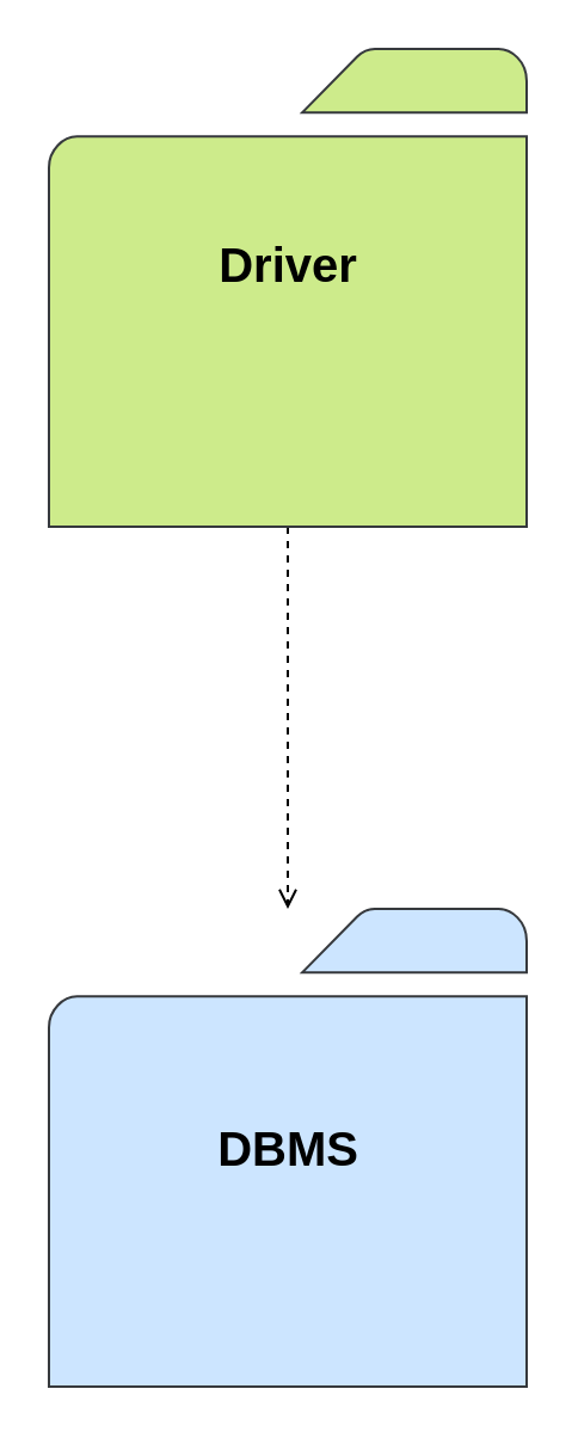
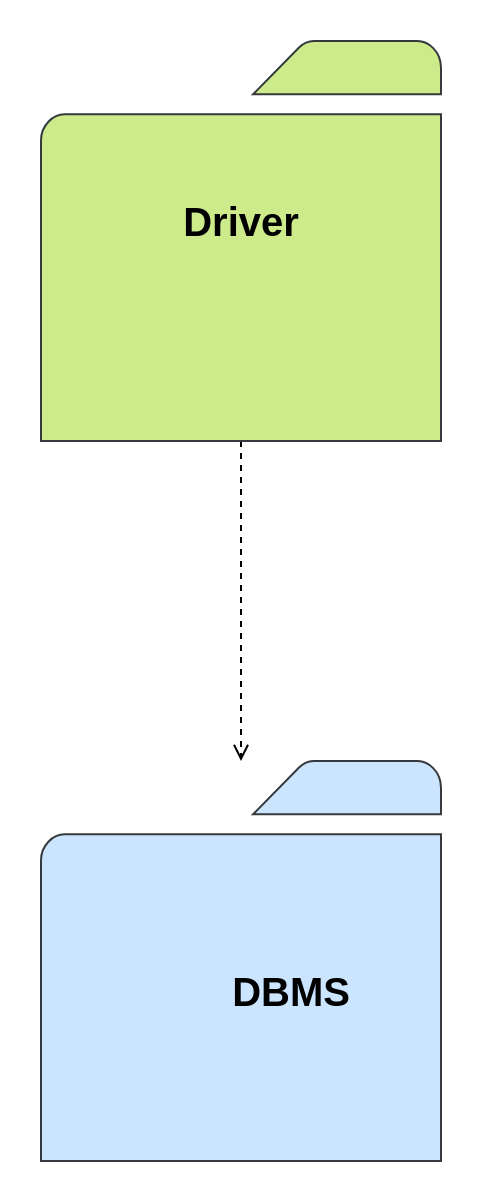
- <mxCell id="6" value="&lt;b&gt;DBMS&lt;/b&gt;" style="text;html=1;align=center;verticalAlign=middle;resizable=0;points=[];autosize=1;strokeColor=none;fillColor=none;fontSize=20;" parent="1" vertex="1"><mxGeometry x="85" y="465" width="70" height="30" as="geometry" /></mxCell>
+ <mxCell id="6" value="&lt;b&gt;DBMS&lt;/b&gt;" style="text;html=1;align=center;verticalAlign=middle;resizable=0;points=[];autosize=1;strokeColor=none;fillColor=none;fontSize=20;" parent="1" vertex="1"><mxGeometry x="110" y="480" width="70" height="30" as="geometry" /></mxCell>
